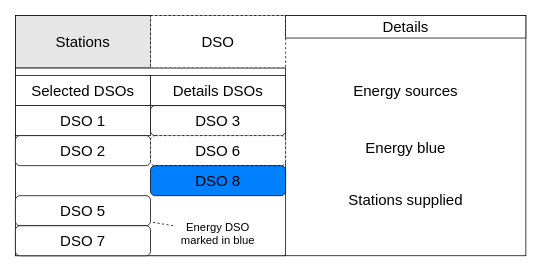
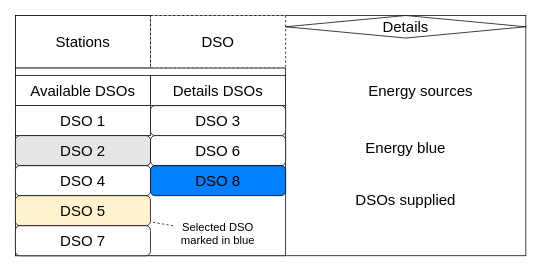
- <mxCell id="5" value="Details" style="rounded=0;whiteSpace=wrap;html=1;fontSize=20;fontColor=#000000;strokeColor=#000000;fillColor=#FFFFFF;" parent="1" vertex="1"><mxGeometry x="380" width="320" height="30" as="geometry" y="20" /></mxCell>
+ <mxCell id="5" value="Details" style="rhombus;whiteSpace=wrap;html=1;fontSize=20;fontColor=#000000;strokeColor=#000000;fillColor=#FFFFFF;" parent="1" vertex="1"><mxGeometry x="380" width="320" height="30" as="geometry" y="20" /></mxCell>
- <mxCell id="3" value="Stations" style="rounded=0;whiteSpace=wrap;html=1;fontSize=20;fontColor=#000000;fillColor=#E6E6E6;" parent="1" vertex="1"><mxGeometry x="20" width="180" height="70" as="geometry" y="20" /></mxCell>
+ <mxCell id="3" value="Stations" style="rounded=0;whiteSpace=wrap;html=1;fontSize=20;fontColor=#000000;fillColor=#ffffff;" parent="1" vertex="1"><mxGeometry x="20" width="180" height="70" as="geometry" y="20" /></mxCell>
- <mxCell id="16" value="Selected DSOs" style="rounded=0;whiteSpace=wrap;html=1;fontSize=20;fontColor=#000000;strokeColor=#000000;fillColor=#FFFFFF;" vertex="1" parent="1"><mxGeometry x="20" y="100" width="180" height="40" as="geometry" /></mxCell>
+ <mxCell id="16" value="Available DSOs" style="rounded=0;whiteSpace=wrap;html=1;fontSize=20;fontColor=#000000;strokeColor=#000000;fillColor=#FFFFFF;" vertex="1" parent="1"><mxGeometry x="20" y="100" width="180" height="40" as="geometry" /></mxCell>
- <mxCell id="18" value="Energy sources" style="text;html=1;strokeColor=none;fillColor=none;align=center;verticalAlign=middle;whiteSpace=wrap;rounded=0;fontSize=20;fontColor=#000000;" vertex="1" parent="1"><mxGeometry x="465" y="105" width="150" height="30" as="geometry" /></mxCell>
+ <mxCell id="18" value="Energy sources" style="text;html=1;strokeColor=none;fillColor=none;align=center;verticalAlign=middle;whiteSpace=wrap;rounded=0;fontSize=20;fontColor=#000000;" vertex="1" parent="1"><mxGeometry x="485" y="105" width="150" height="30" as="geometry" /></mxCell>
- <mxCell id="8" value="DSO 2" style="rounded=1;whiteSpace=wrap;html=1;fontSize=20;fontColor=#000000;strokeColor=#000000;fillColor=#FFFFFF;" parent="1" vertex="1"><mxGeometry x="20" y="180" width="180" height="40" as="geometry" /></mxCell>
+ <mxCell id="8" value="DSO 2" style="rounded=1;whiteSpace=wrap;html=1;fontSize=20;fontColor=#000000;strokeColor=#000000;fillColor=#e6e6e6;" parent="1" vertex="1"><mxGeometry x="20" y="180" width="180" height="40" as="geometry" /></mxCell>
- <mxCell id="14" value="DSO 6" style="rounded=1;whiteSpace=wrap;html=1;fontSize=20;fontColor=#000000;strokeColor=#000000;fillColor=#FFFFFF;dashed=1;" vertex="1" parent="1"><mxGeometry x="200" y="180" width="180" height="40" as="geometry" /></mxCell>
+ <mxCell id="14" value="DSO 6" style="rounded=1;whiteSpace=wrap;html=1;fontSize=20;fontColor=#000000;strokeColor=#000000;fillColor=#FFFFFF;" vertex="1" parent="1"><mxGeometry x="200" y="180" width="180" height="40" as="geometry" /></mxCell>
+ <mxCell id="9" value="DSO 4" style="rounded=1;whiteSpace=wrap;html=1;fontSize=20;fontColor=#000000;strokeColor=#000000;fillColor=#FFFFFF;" parent="1" vertex="1"><mxGeometry x="20" y="220" width="180" height="40" as="geometry" /></mxCell>
- <mxCell id="21" value="Stations supplied" style="text;html=1;strokeColor=none;fillColor=none;align=center;verticalAlign=middle;whiteSpace=wrap;rounded=0;fontSize=20;fontColor=#000000;" vertex="1" parent="1"><mxGeometry x="456.25" y="250" width="167.5" height="30" as="geometry" /></mxCell>
+ <mxCell id="21" value="DSOs supplied" style="text;html=1;strokeColor=none;fillColor=none;align=center;verticalAlign=middle;whiteSpace=wrap;rounded=0;fontSize=20;fontColor=#000000;" vertex="1" parent="1"><mxGeometry x="456.25" y="250" width="167.5" height="30" as="geometry" /></mxCell>
- <mxCell id="10" value="DSO 5" style="rounded=1;whiteSpace=wrap;html=1;fontSize=20;fontColor=#000000;strokeColor=#000000;fillColor=#FFFFFF;" parent="1" vertex="1"><mxGeometry x="20" y="260" width="180" height="40" as="geometry" /></mxCell>
+ <mxCell id="10" value="DSO 5" style="rounded=1;whiteSpace=wrap;html=1;fontSize=20;fontColor=#000000;strokeColor=#000000;fillColor=#fff2cc;" parent="1" vertex="1"><mxGeometry x="20" y="260" width="180" height="40" as="geometry" /></mxCell>
- <mxCell id="20" value="&lt;font style=&quot;font-size: 15px;&quot;&gt;Energy DSO marked in blue&lt;br&gt;&lt;/font&gt;" style="text;html=1;strokeColor=none;fillColor=none;align=center;verticalAlign=middle;whiteSpace=wrap;rounded=0;fontSize=10;fontColor=#000000;" parent="1" vertex="1"><mxGeometry x="230" y="290" width="120" height="40" as="geometry" /></mxCell>
+ <mxCell id="20" value="&lt;font style=&quot;font-size: 15px;&quot;&gt;Selected DSO marked in blue&lt;br&gt;&lt;/font&gt;" style="text;html=1;strokeColor=none;fillColor=none;align=center;verticalAlign=middle;whiteSpace=wrap;rounded=0;fontSize=10;fontColor=#000000;" parent="1" vertex="1"><mxGeometry x="230" y="290" width="120" height="40" as="geometry" /></mxCell>
